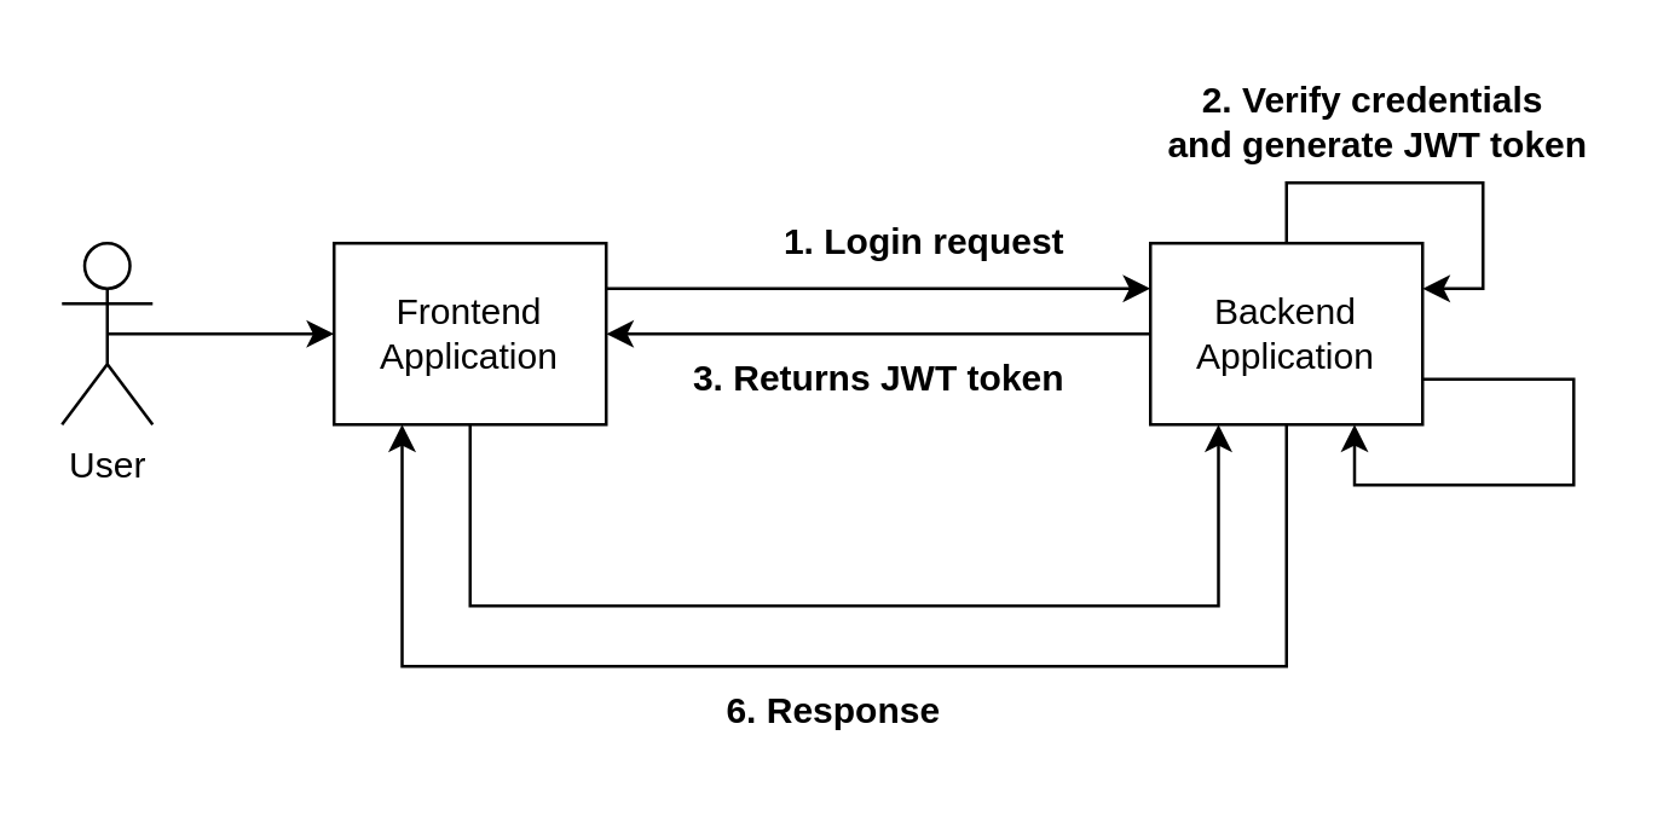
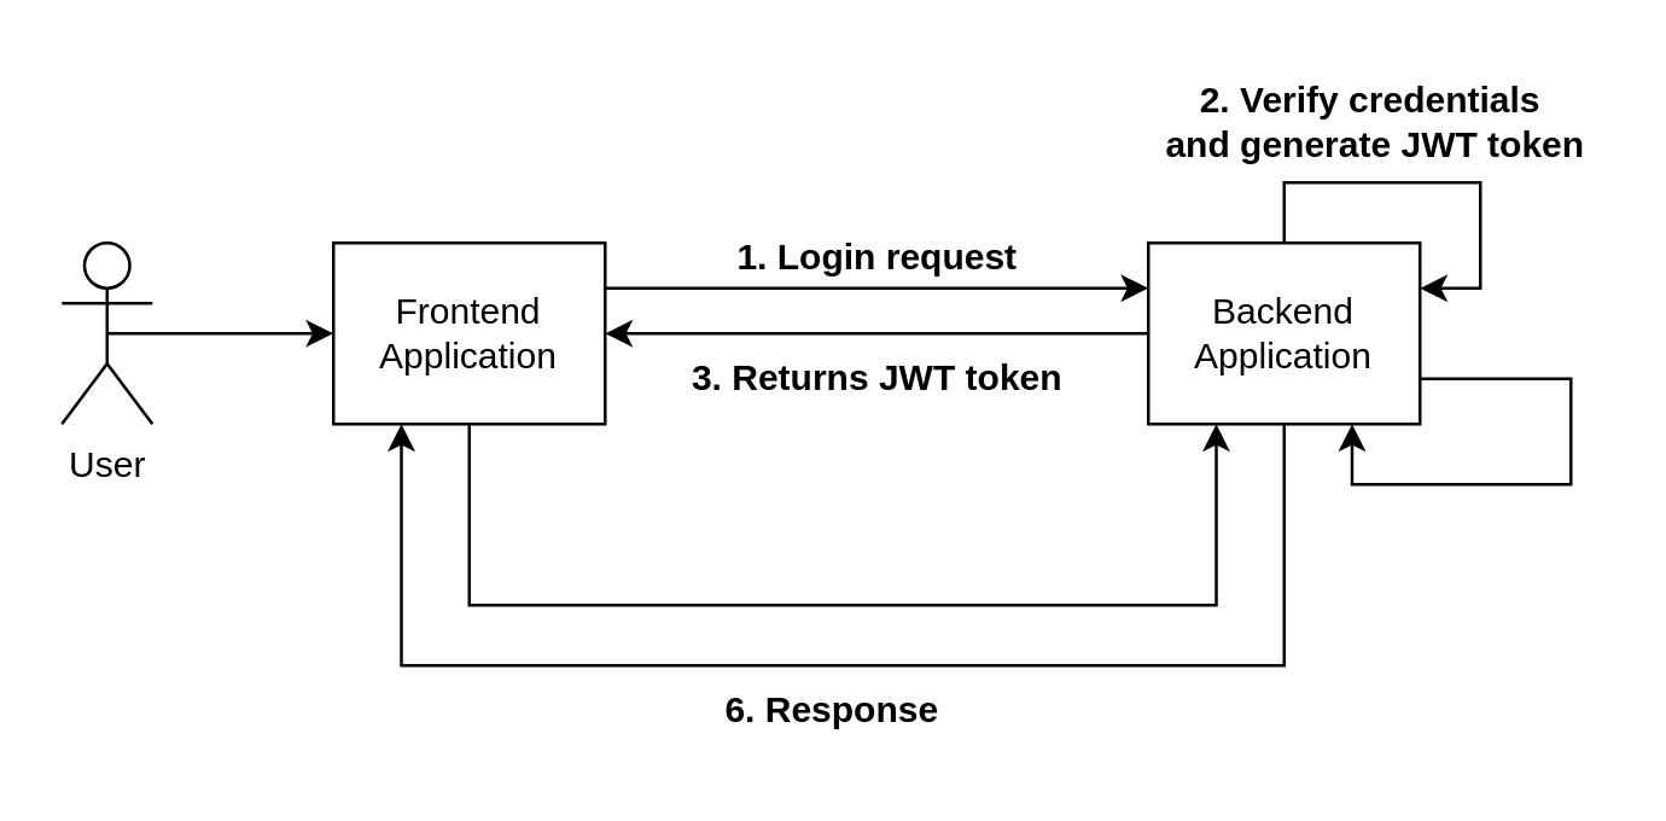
- <mxCell id="10" value="1. Login request" style="text;html=1;align=center;verticalAlign=middle;resizable=0;points=[];autosize=1;strokeColor=none;fillColor=none;fontStyle=1" vertex="1" parent="1"><mxGeometry x="250" y="65" width="110" height="30" as="geometry" /></mxCell>
+ <mxCell id="10" value="1. Login request" style="text;html=1;align=center;verticalAlign=middle;resizable=0;points=[];autosize=1;strokeColor=none;fillColor=none;fontStyle=1" vertex="1" parent="1"><mxGeometry x="235" y="70" width="110" height="30" as="geometry" /></mxCell>
